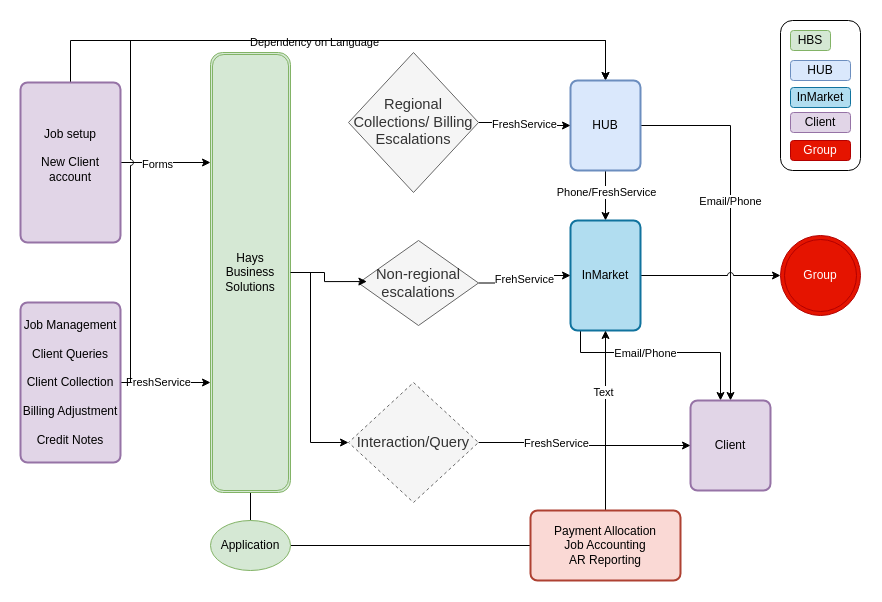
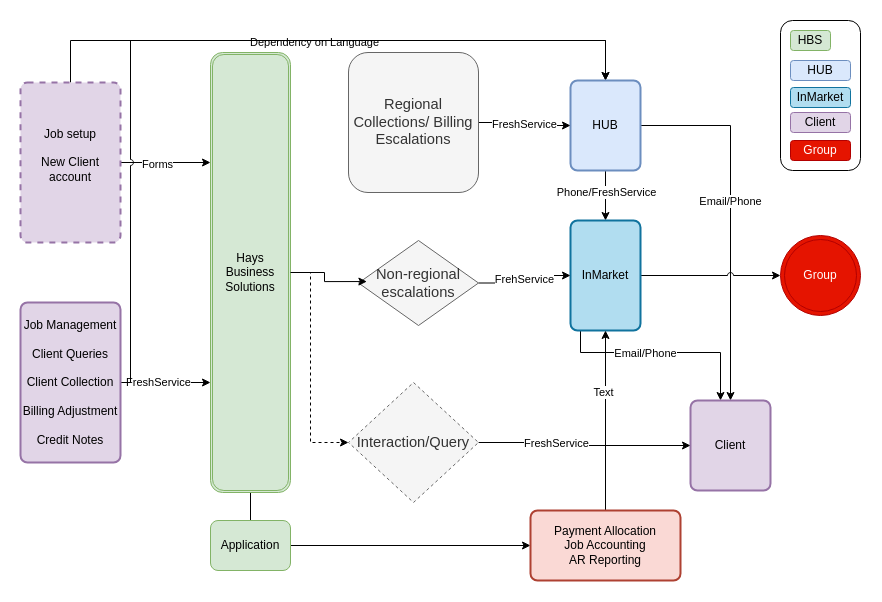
- <mxCell id="26" value="&lt;p style=&quot;margin-top: 0pt; margin-bottom: 0pt; margin-left: 0in; direction: ltr; unicode-bidi: embed; word-break: normal;&quot;&gt;&lt;span style=&quot;font-size: 11pt;&quot;&gt;Regional Collections/ Billing Escalations&lt;/span&gt;&lt;/p&gt;" style="rhombus;whiteSpace=wrap;html=1;fontColor=#333333;fillColor=#f5f5f5;strokeColor=#666666;" vertex="1" parent="1"><mxGeometry x="348" y="52" width="130" height="140" as="geometry" /></mxCell>
+ <mxCell id="26" value="&lt;p style=&quot;margin-top: 0pt; margin-bottom: 0pt; margin-left: 0in; direction: ltr; unicode-bidi: embed; word-break: normal;&quot;&gt;&lt;span style=&quot;font-size: 11pt;&quot;&gt;Regional Collections/ Billing Escalations&lt;/span&gt;&lt;/p&gt;" style="whiteSpace=wrap;html=1;fontColor=#333333;fillColor=#f5f5f5;strokeColor=#666666;rounded=1;" vertex="1" parent="1"><mxGeometry x="348" y="52" width="130" height="140" as="geometry" /></mxCell>
- <mxCell id="6" value="&lt;div&gt;&lt;span style=&quot;background-color: initial;&quot;&gt;Job setup&lt;/span&gt;&lt;br&gt;&lt;/div&gt;&lt;div&gt;&lt;br&gt;&lt;/div&gt;&lt;div&gt;New Client account&lt;div&gt;&lt;br&gt;&lt;/div&gt;&lt;/div&gt;" style="rounded=1;whiteSpace=wrap;html=1;absoluteArcSize=1;arcSize=14;strokeWidth=2;fillColor=#e1d5e7;strokeColor=#9673a6;" vertex="1" parent="1"><mxGeometry x="20" y="82" width="100" height="160" as="geometry" /></mxCell>
+ <mxCell id="6" value="&lt;div&gt;&lt;span style=&quot;background-color: initial;&quot;&gt;Job setup&lt;/span&gt;&lt;br&gt;&lt;/div&gt;&lt;div&gt;&lt;br&gt;&lt;/div&gt;&lt;div&gt;New Client account&lt;div&gt;&lt;br&gt;&lt;/div&gt;&lt;/div&gt;" style="rounded=1;whiteSpace=wrap;html=1;absoluteArcSize=1;arcSize=14;strokeWidth=2;fillColor=#e1d5e7;strokeColor=#9673a6;dashed=1;" vertex="1" parent="1"><mxGeometry x="20" y="82" width="100" height="160" as="geometry" /></mxCell>
- <mxCell id="11" style="edgeStyle=orthogonalEdgeStyle;rounded=0;orthogonalLoop=1;jettySize=auto;html=1;entryX=0;entryY=0.5;entryDx=0;entryDy=0;" edge="1" parent="1" source="13" target="31"><mxGeometry relative="1" as="geometry"><Array as="points"><mxPoint x="310" y="272" /><mxPoint x="310" y="442" /></Array></mxGeometry></mxCell>
+ <mxCell id="11" style="edgeStyle=orthogonalEdgeStyle;rounded=0;orthogonalLoop=1;jettySize=auto;html=1;entryX=0;entryY=0.5;entryDx=0;entryDy=0;dashed=1;" edge="1" parent="1" source="13" target="31"><mxGeometry relative="1" as="geometry"><Array as="points"><mxPoint x="310" y="272" /><mxPoint x="310" y="442" /></Array></mxGeometry></mxCell>
- <mxCell id="37" value="Application" style="ellipse;whiteSpace=wrap;html=1;fillColor=#d5e8d4;strokeColor=#82b366;rounded=1;" vertex="1" parent="1"><mxGeometry x="210" y="520" width="80" height="50" as="geometry" /></mxCell>
+ <mxCell id="37" value="Application" style="whiteSpace=wrap;html=1;fillColor=#d5e8d4;strokeColor=#82b366;rounded=1;" vertex="1" parent="1"><mxGeometry x="210" y="520" width="80" height="50" as="geometry" /></mxCell>
- <mxCell id="36" style="edgeStyle=orthogonalEdgeStyle;rounded=0;orthogonalLoop=1;jettySize=auto;html=1;entryX=0;entryY=0.5;entryDx=0;entryDy=0;endArrow=none;" edge="1" parent="1" source="37" target="40"><mxGeometry relative="1" as="geometry" /></mxCell>
+ <mxCell id="36" style="edgeStyle=orthogonalEdgeStyle;rounded=0;orthogonalLoop=1;jettySize=auto;html=1;entryX=0;entryY=0.5;entryDx=0;entryDy=0;" edge="1" parent="1" source="37" target="40"><mxGeometry relative="1" as="geometry" /></mxCell>
